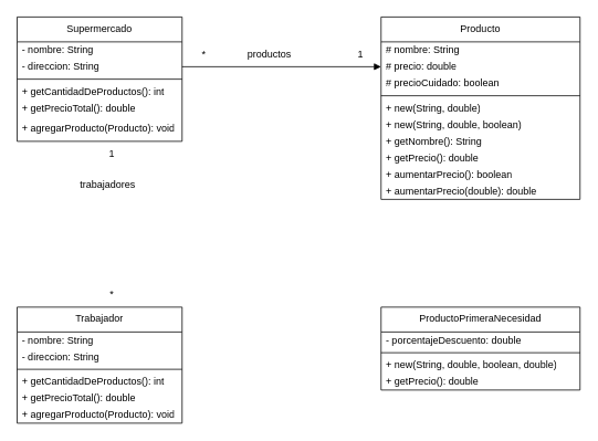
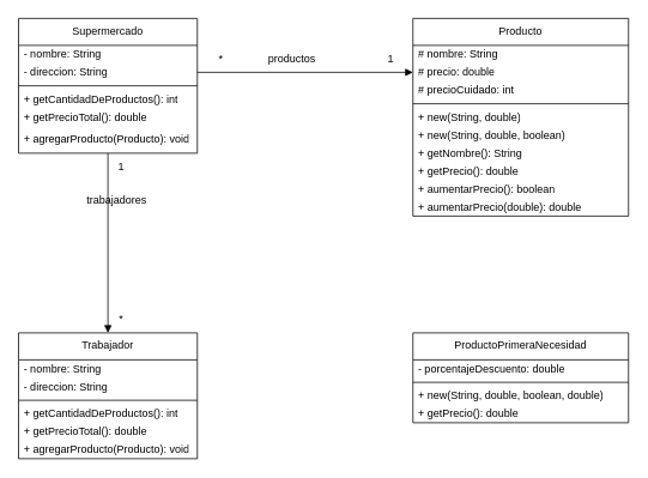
- <mxCell id="13" value="&lt;font style=&quot;color: rgb(0, 0, 0);&quot;&gt;# precioCuidado: boolean&lt;/font&gt;" style="text;html=1;strokeColor=none;fillColor=none;align=left;verticalAlign=middle;spacingLeft=4;spacingRight=4;overflow=hidden;rotatable=0;points=[[0,0.5],[1,0.5]];portConstraint=eastwest;fontColor=#808080;whiteSpace=wrap;" vertex="1" parent="10"><mxGeometry y="70" width="240" height="20" as="geometry" /></mxCell>
+ <mxCell id="13" value="&lt;font style=&quot;color: rgb(0, 0, 0);&quot;&gt;# precioCuidado: int&lt;/font&gt;" style="text;html=1;strokeColor=none;fillColor=none;align=left;verticalAlign=middle;spacingLeft=4;spacingRight=4;overflow=hidden;rotatable=0;points=[[0,0.5],[1,0.5]];portConstraint=eastwest;fontColor=#808080;whiteSpace=wrap;" vertex="1" parent="10"><mxGeometry y="70" width="240" height="20" as="geometry" /></mxCell>
+ <mxCell id="2" style="edgeStyle=orthogonalEdgeStyle;rounded=0;orthogonalLoop=1;jettySize=auto;html=1;entryX=0.5;entryY=0;entryDx=0;entryDy=0;endArrow=block;endFill=1;" edge="1" parent="1" source="3" target="30"><mxGeometry relative="1" as="geometry" /></mxCell>
